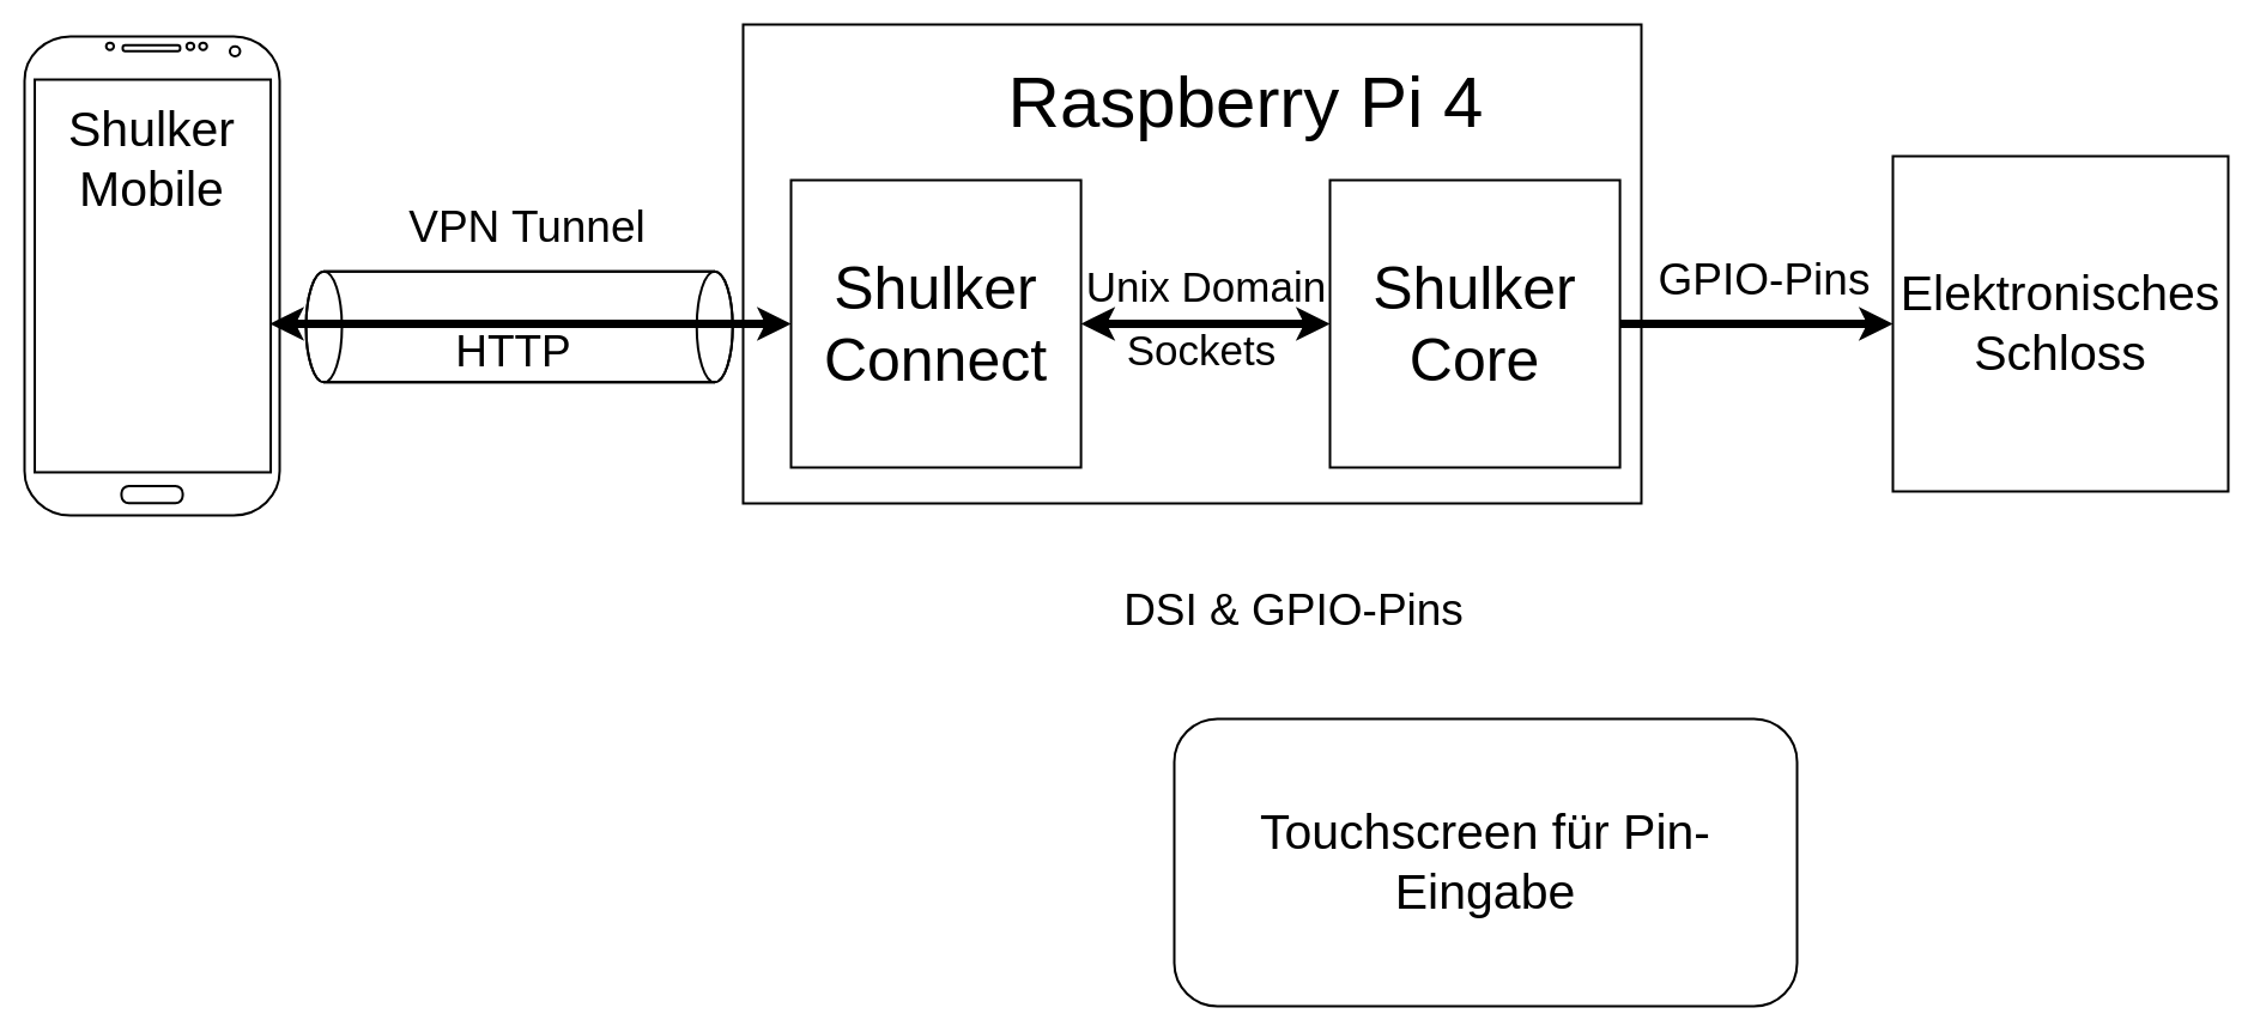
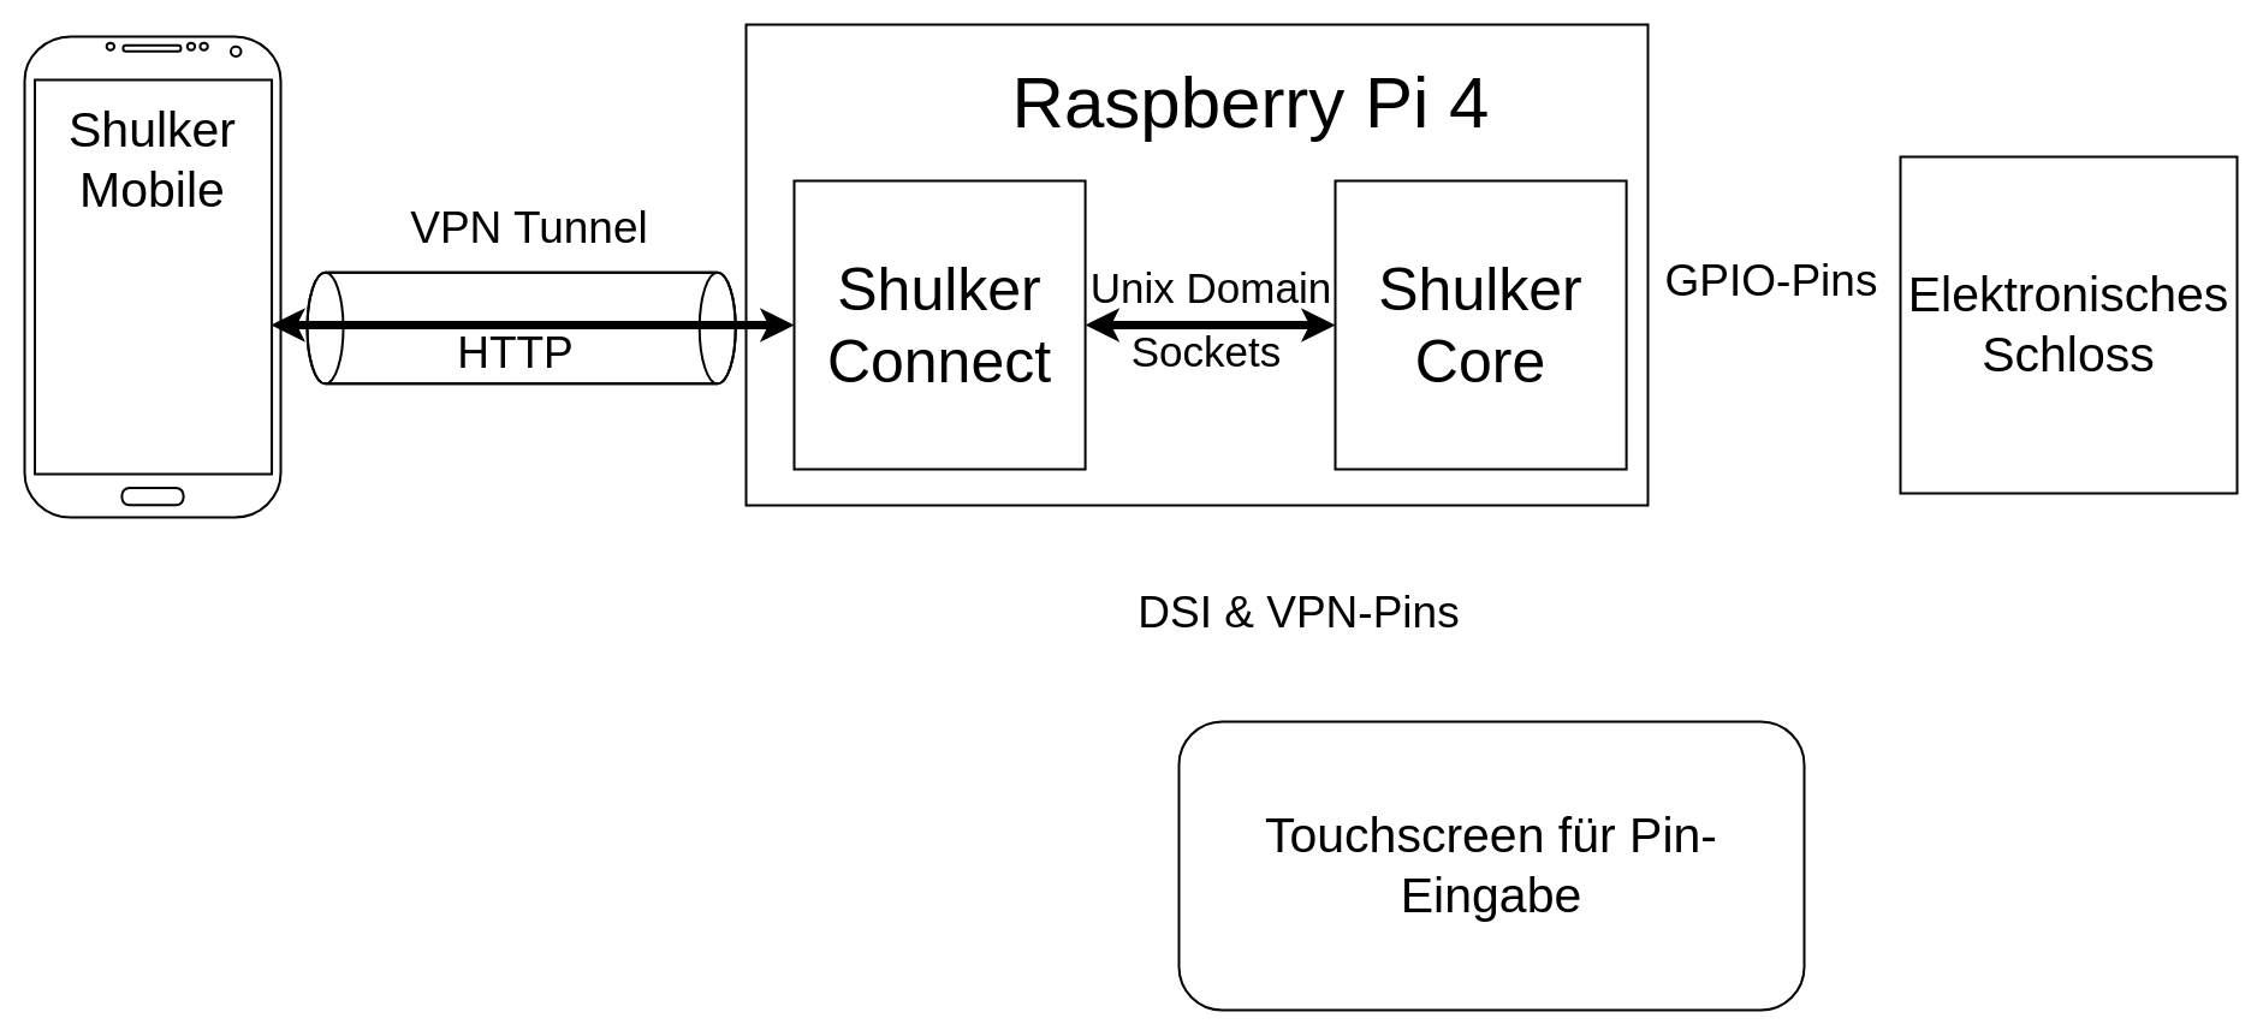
- <mxCell id="24" style="edgeStyle=orthogonalEdgeStyle;rounded=0;jumpStyle=none;orthogonalLoop=1;jettySize=auto;html=1;entryX=1;entryY=0.5;entryDx=0;entryDy=0;shadow=0;fontSize=37;startArrow=classic;startFill=1;strokeWidth=7;exitX=0;exitY=0.5;exitDx=0;exitDy=0;endArrow=none;endFill=0;" edge="1" parent="1" source="6" target="14"><mxGeometry relative="1" as="geometry"><Array as="points"><mxPoint x="1520" y="270" /></Array><mxPoint x="1241.091" y="610" as="sourcePoint" /><mxPoint x="1241.057" y="400.002" as="targetPoint" /></mxGeometry></mxCell>
- <mxCell id="23" value="DSI &amp;amp; GPIO-Pins" style="text;html=1;strokeColor=none;fillColor=none;align=center;verticalAlign=middle;whiteSpace=wrap;rounded=0;shadow=0;glass=0;sketch=0;fontSize=37;" parent="1" vertex="1"><mxGeometry x="930" y="470" width="300" height="80" as="geometry" /></mxCell>
+ <mxCell id="23" value="DSI &amp;amp; VPN-Pins" style="text;html=1;strokeColor=none;fillColor=none;align=center;verticalAlign=middle;whiteSpace=wrap;rounded=0;shadow=0;glass=0;sketch=0;fontSize=37;" parent="1" vertex="1"><mxGeometry x="930" y="470" width="300" height="80" as="geometry" /></mxCell>
